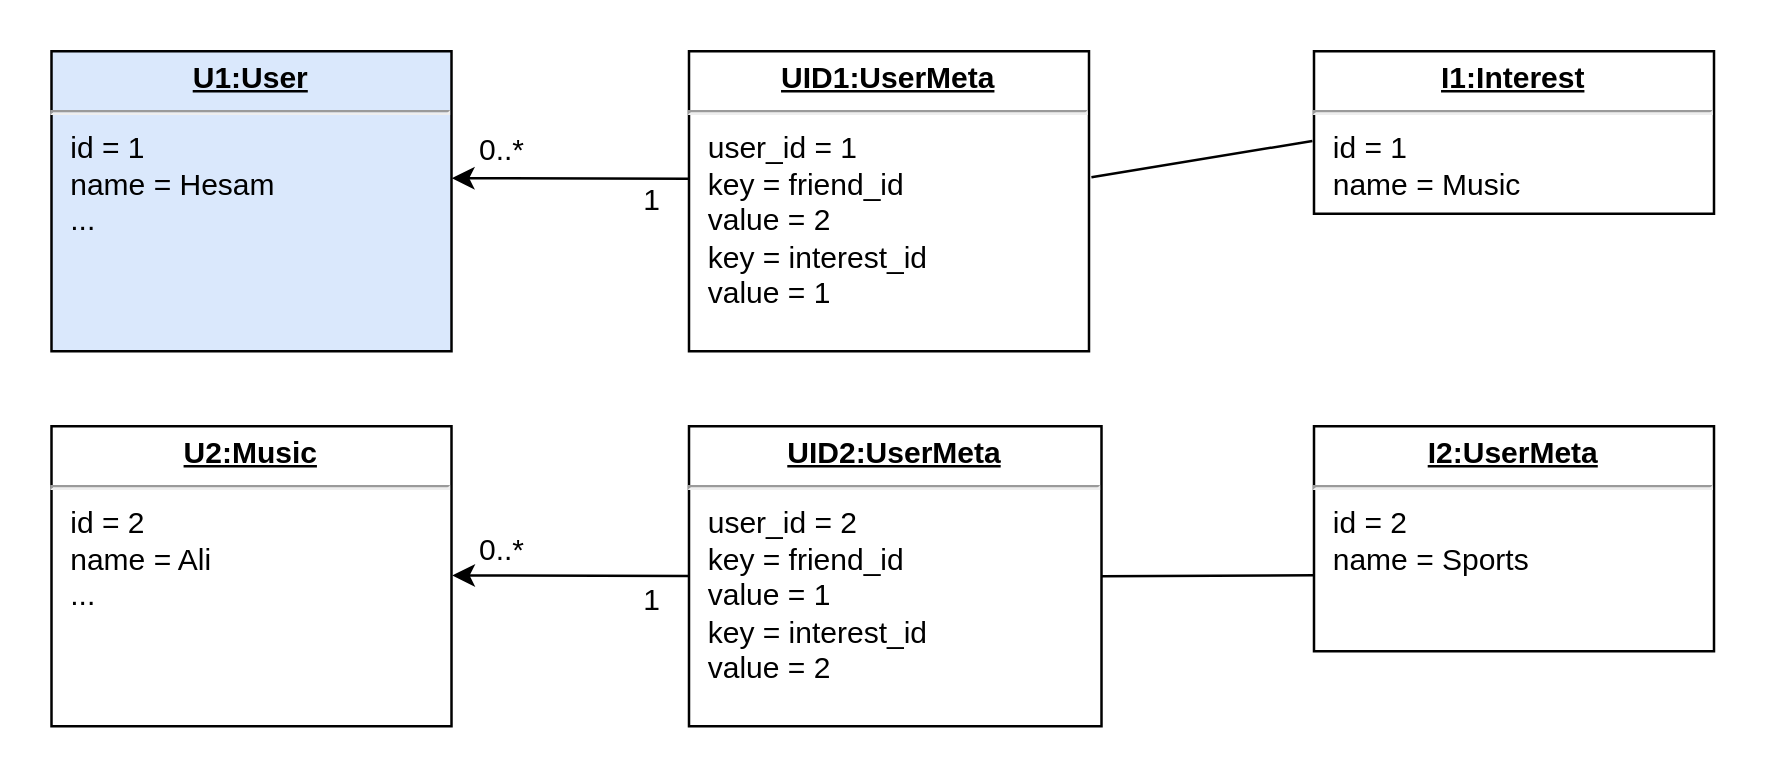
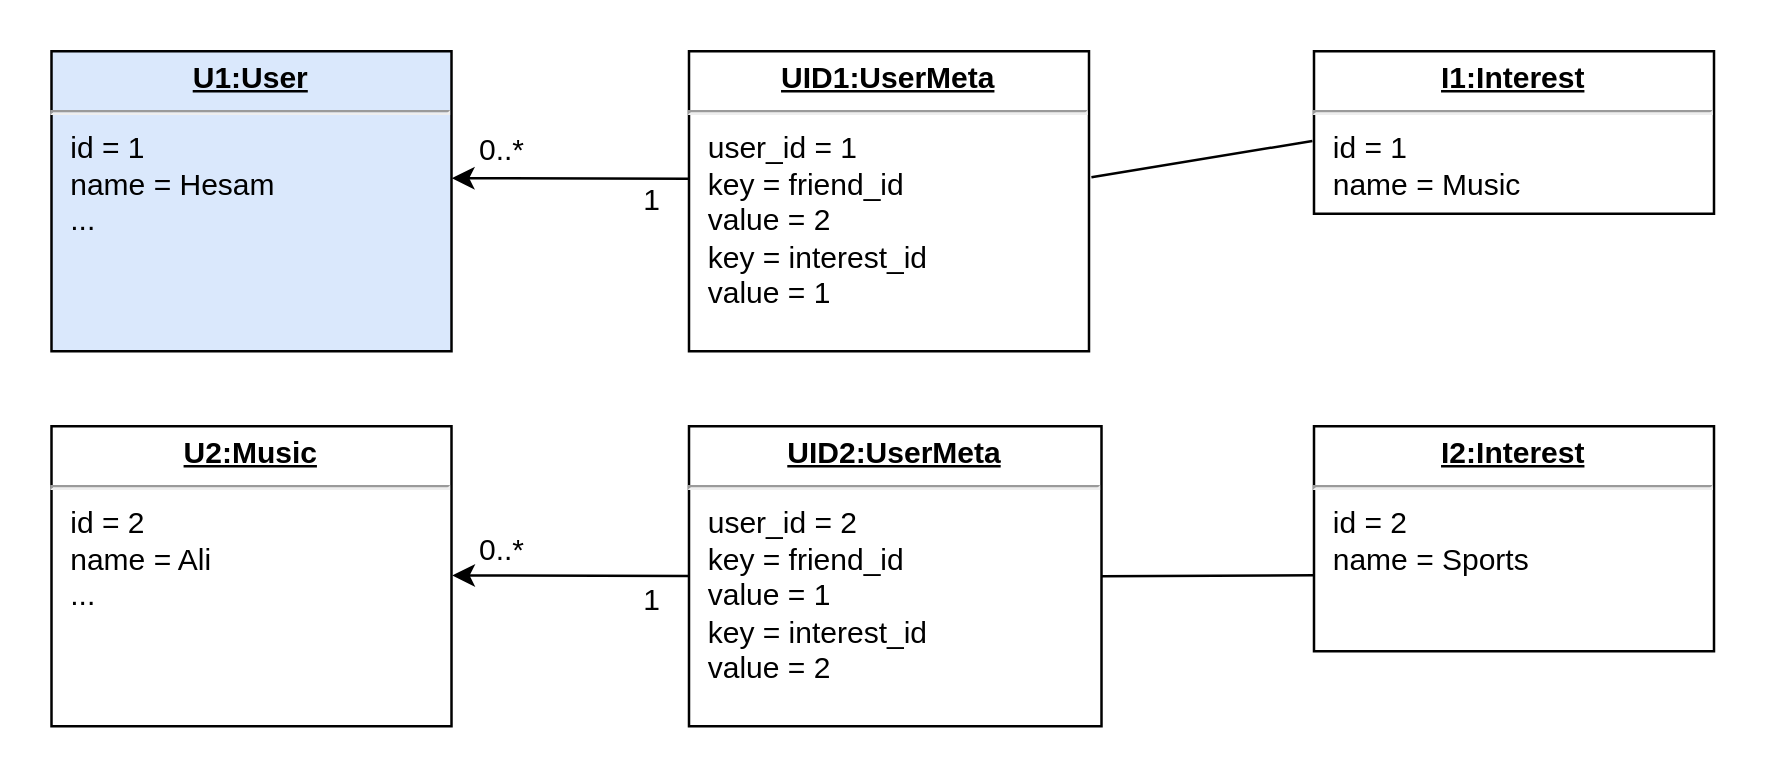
- <mxCell id="7" value="&lt;p style=&quot;margin: 0px ; margin-top: 4px ; text-align: center ; text-decoration: underline&quot;&gt;&lt;b&gt;I2:UserMeta&lt;/b&gt;&lt;/p&gt;&lt;hr&gt;&lt;p style=&quot;margin: 0px ; margin-left: 8px&quot;&gt;&lt;span&gt;id = 2&lt;/span&gt;&lt;br&gt;&lt;/p&gt;&lt;p style=&quot;margin: 0px ; margin-left: 8px&quot;&gt;name = Sports&lt;/p&gt;" style="verticalAlign=top;align=left;overflow=fill;fontSize=12;fontFamily=Helvetica;html=1;" vertex="1" parent="1"><mxGeometry x="525" y="170" width="160" height="90" as="geometry" /></mxCell>
+ <mxCell id="7" value="&lt;p style=&quot;margin: 0px ; margin-top: 4px ; text-align: center ; text-decoration: underline&quot;&gt;&lt;b&gt;I2:Interest&lt;/b&gt;&lt;/p&gt;&lt;hr&gt;&lt;p style=&quot;margin: 0px ; margin-left: 8px&quot;&gt;&lt;span&gt;id = 2&lt;/span&gt;&lt;br&gt;&lt;/p&gt;&lt;p style=&quot;margin: 0px ; margin-left: 8px&quot;&gt;name = Sports&lt;/p&gt;" style="verticalAlign=top;align=left;overflow=fill;fontSize=12;fontFamily=Helvetica;html=1;" vertex="1" parent="1"><mxGeometry x="525" y="170" width="160" height="90" as="geometry" /></mxCell>
